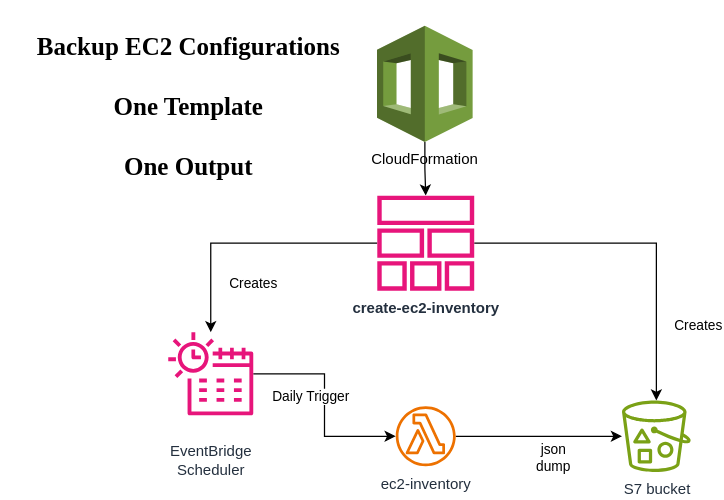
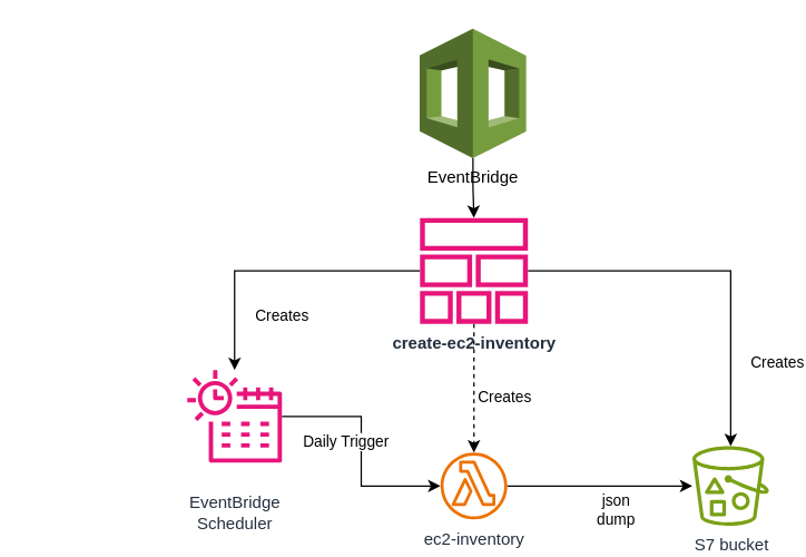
- <mxCell id="13" value="&lt;div&gt;Backup EC2 Configurations&lt;/div&gt;&lt;div&gt;&lt;br&gt;&lt;/div&gt;One Template&lt;div&gt;&lt;br&gt;&lt;/div&gt;&lt;div&gt;One&amp;nbsp;&lt;span style=&quot;background-color: transparent; color: light-dark(rgb(0, 0, 0), rgb(255, 255, 255));&quot;&gt;Output&lt;/span&gt;&lt;/div&gt;" style="text;html=1;align=center;verticalAlign=middle;whiteSpace=wrap;rounded=0;fontFamily=Comic Sans MS;fontSize=20;fontStyle=1" parent="1" vertex="1"><mxGeometry x="20" y="24" width="261" height="120" as="geometry" /></mxCell>
- <mxCell id="4" value="CloudFormation" style="outlineConnect=0;dashed=0;verticalLabelPosition=bottom;verticalAlign=top;align=center;html=1;shape=mxgraph.aws3.cloudformation;fillColor=#759C3E;gradientColor=none;" parent="1" vertex="1"><mxGeometry x="301" y="20" width="76.5" height="93" as="geometry" /></mxCell>
+ <mxCell id="4" value="EventBridge" style="outlineConnect=0;dashed=0;verticalLabelPosition=bottom;verticalAlign=top;align=center;html=1;shape=mxgraph.aws3.cloudformation;fillColor=#759C3E;gradientColor=none;" parent="1" vertex="1"><mxGeometry x="301" y="20" width="76.5" height="93" as="geometry" /></mxCell>
+ <mxCell id="2" value="Creates" style="edgeStyle=orthogonalEdgeStyle;rounded=0;orthogonalLoop=1;jettySize=auto;html=1;dashed=1;" parent="1" source="7" target="9" edge="1"><mxGeometry x="0.15" y="22" relative="1" as="geometry"><mxPoint as="offset" /></mxGeometry></mxCell>
